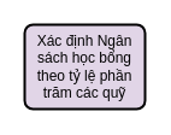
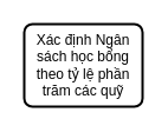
- <mxCell id="2" value="Xác định Ngân sách học bổng theo tỷ lệ phần trăm các quỹ" style="rounded=1;whiteSpace=wrap;html=1;absoluteArcSize=1;arcSize=14;strokeWidth=2;fillColor=#e1d5e7;" vertex="1" parent="1"><mxGeometry x="20" y="20" width="100" height="70" as="geometry" /></mxCell>
+ <mxCell id="2" value="Xác định Ngân sách học bổng theo tỷ lệ phần trăm các quỹ" style="rounded=1;whiteSpace=wrap;html=1;absoluteArcSize=1;arcSize=14;strokeWidth=2;" vertex="1" parent="1"><mxGeometry x="20" y="20" width="100" height="70" as="geometry" /></mxCell>
